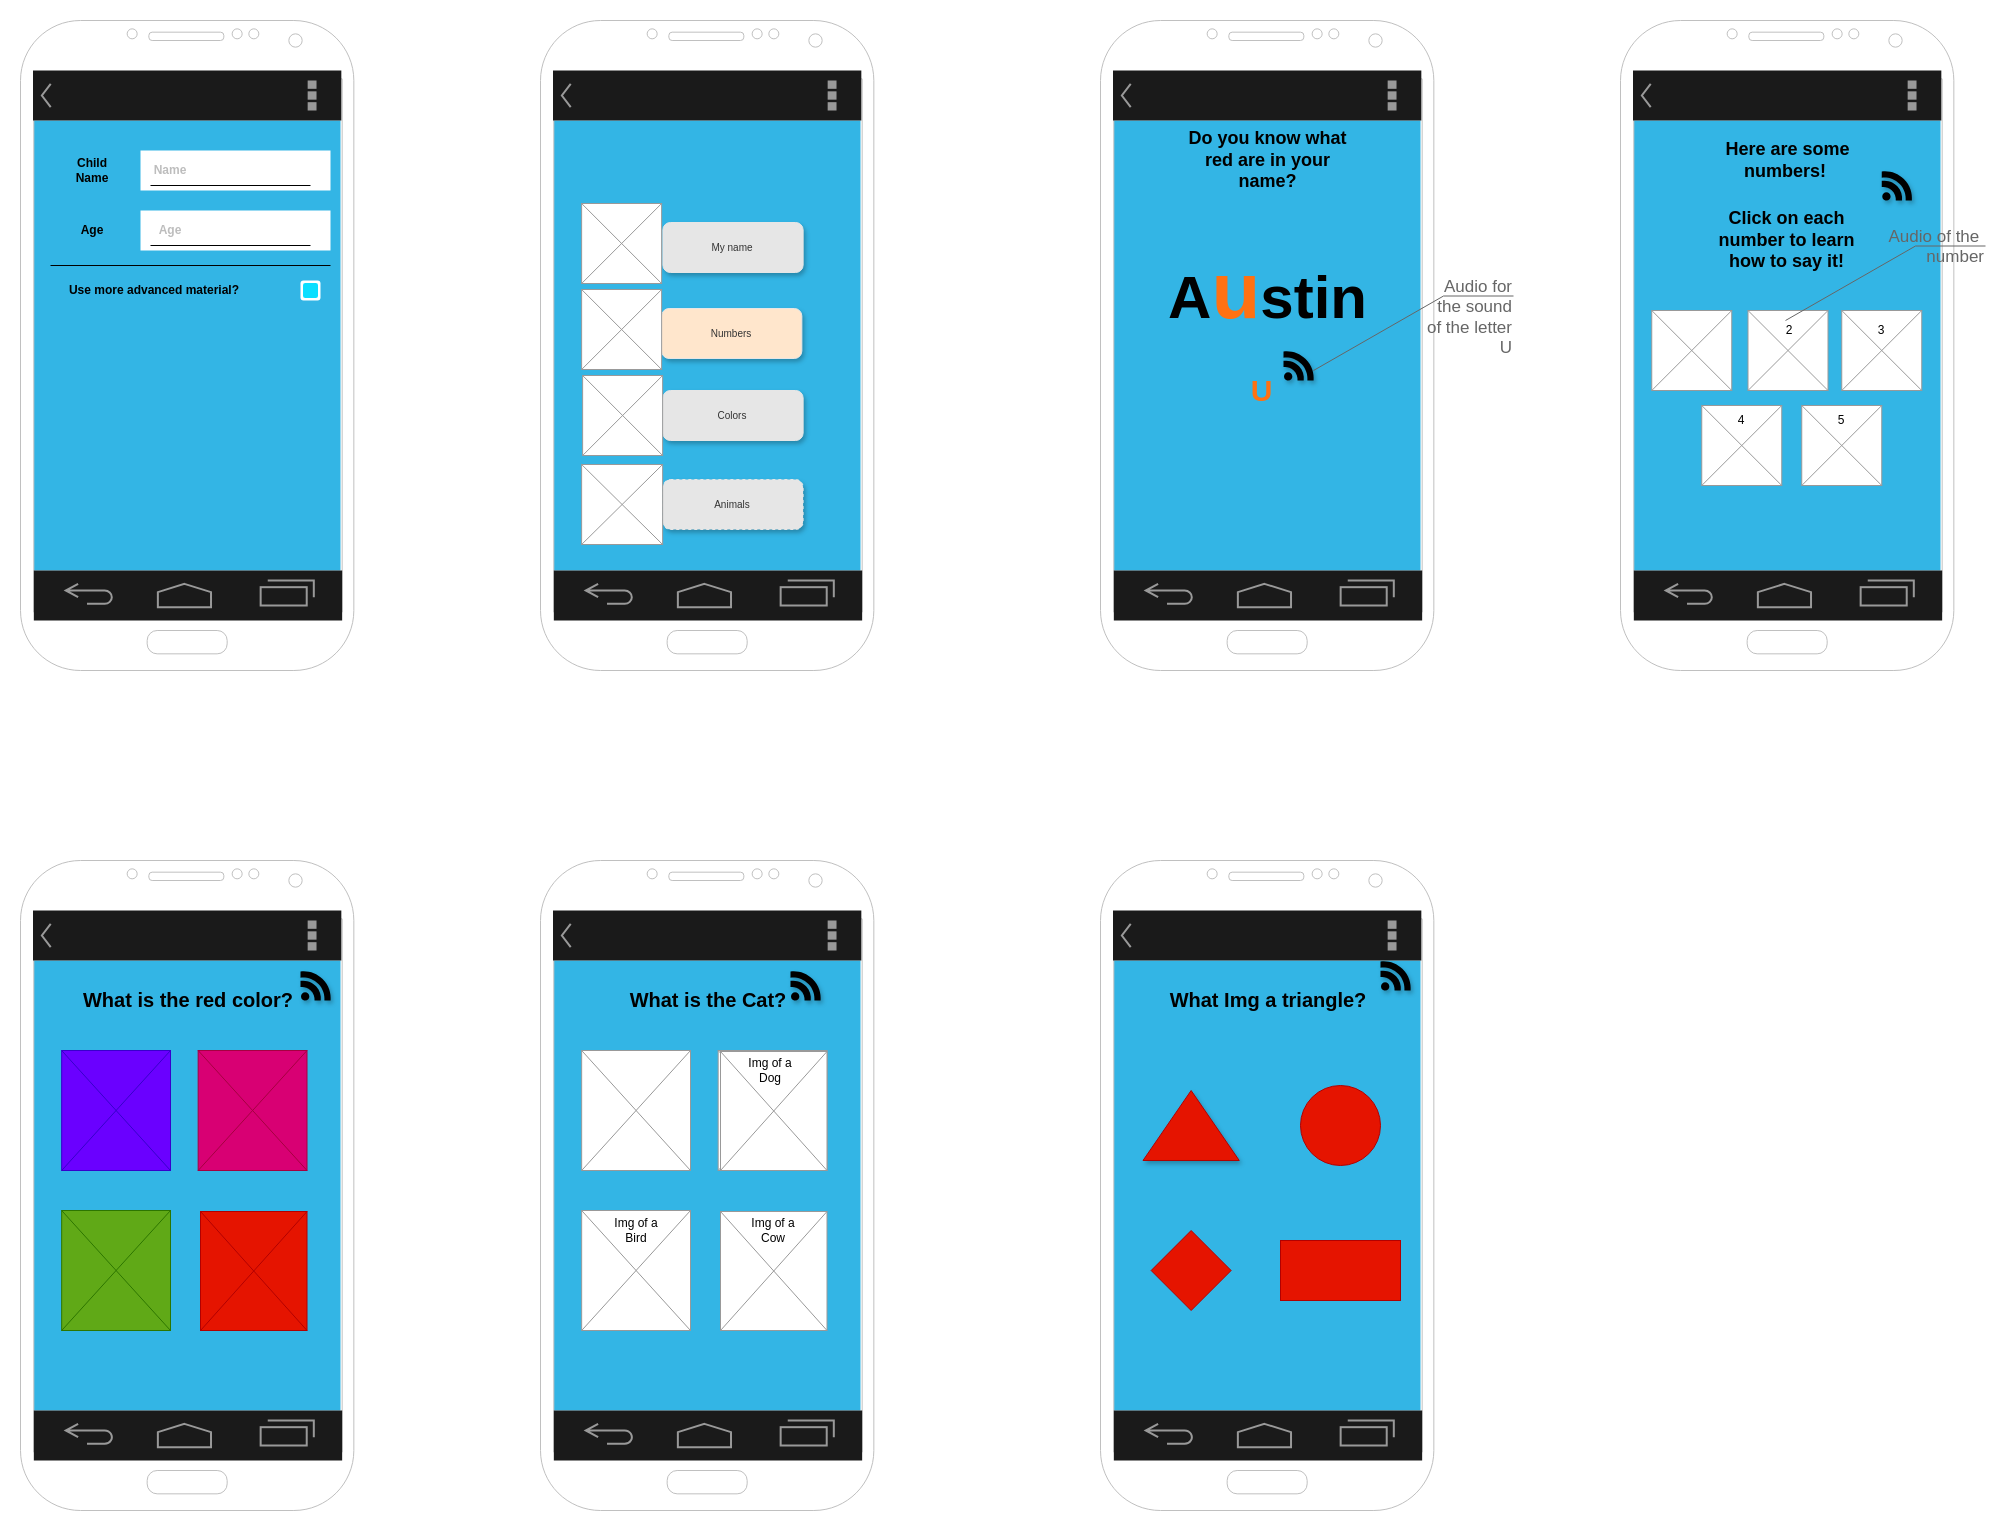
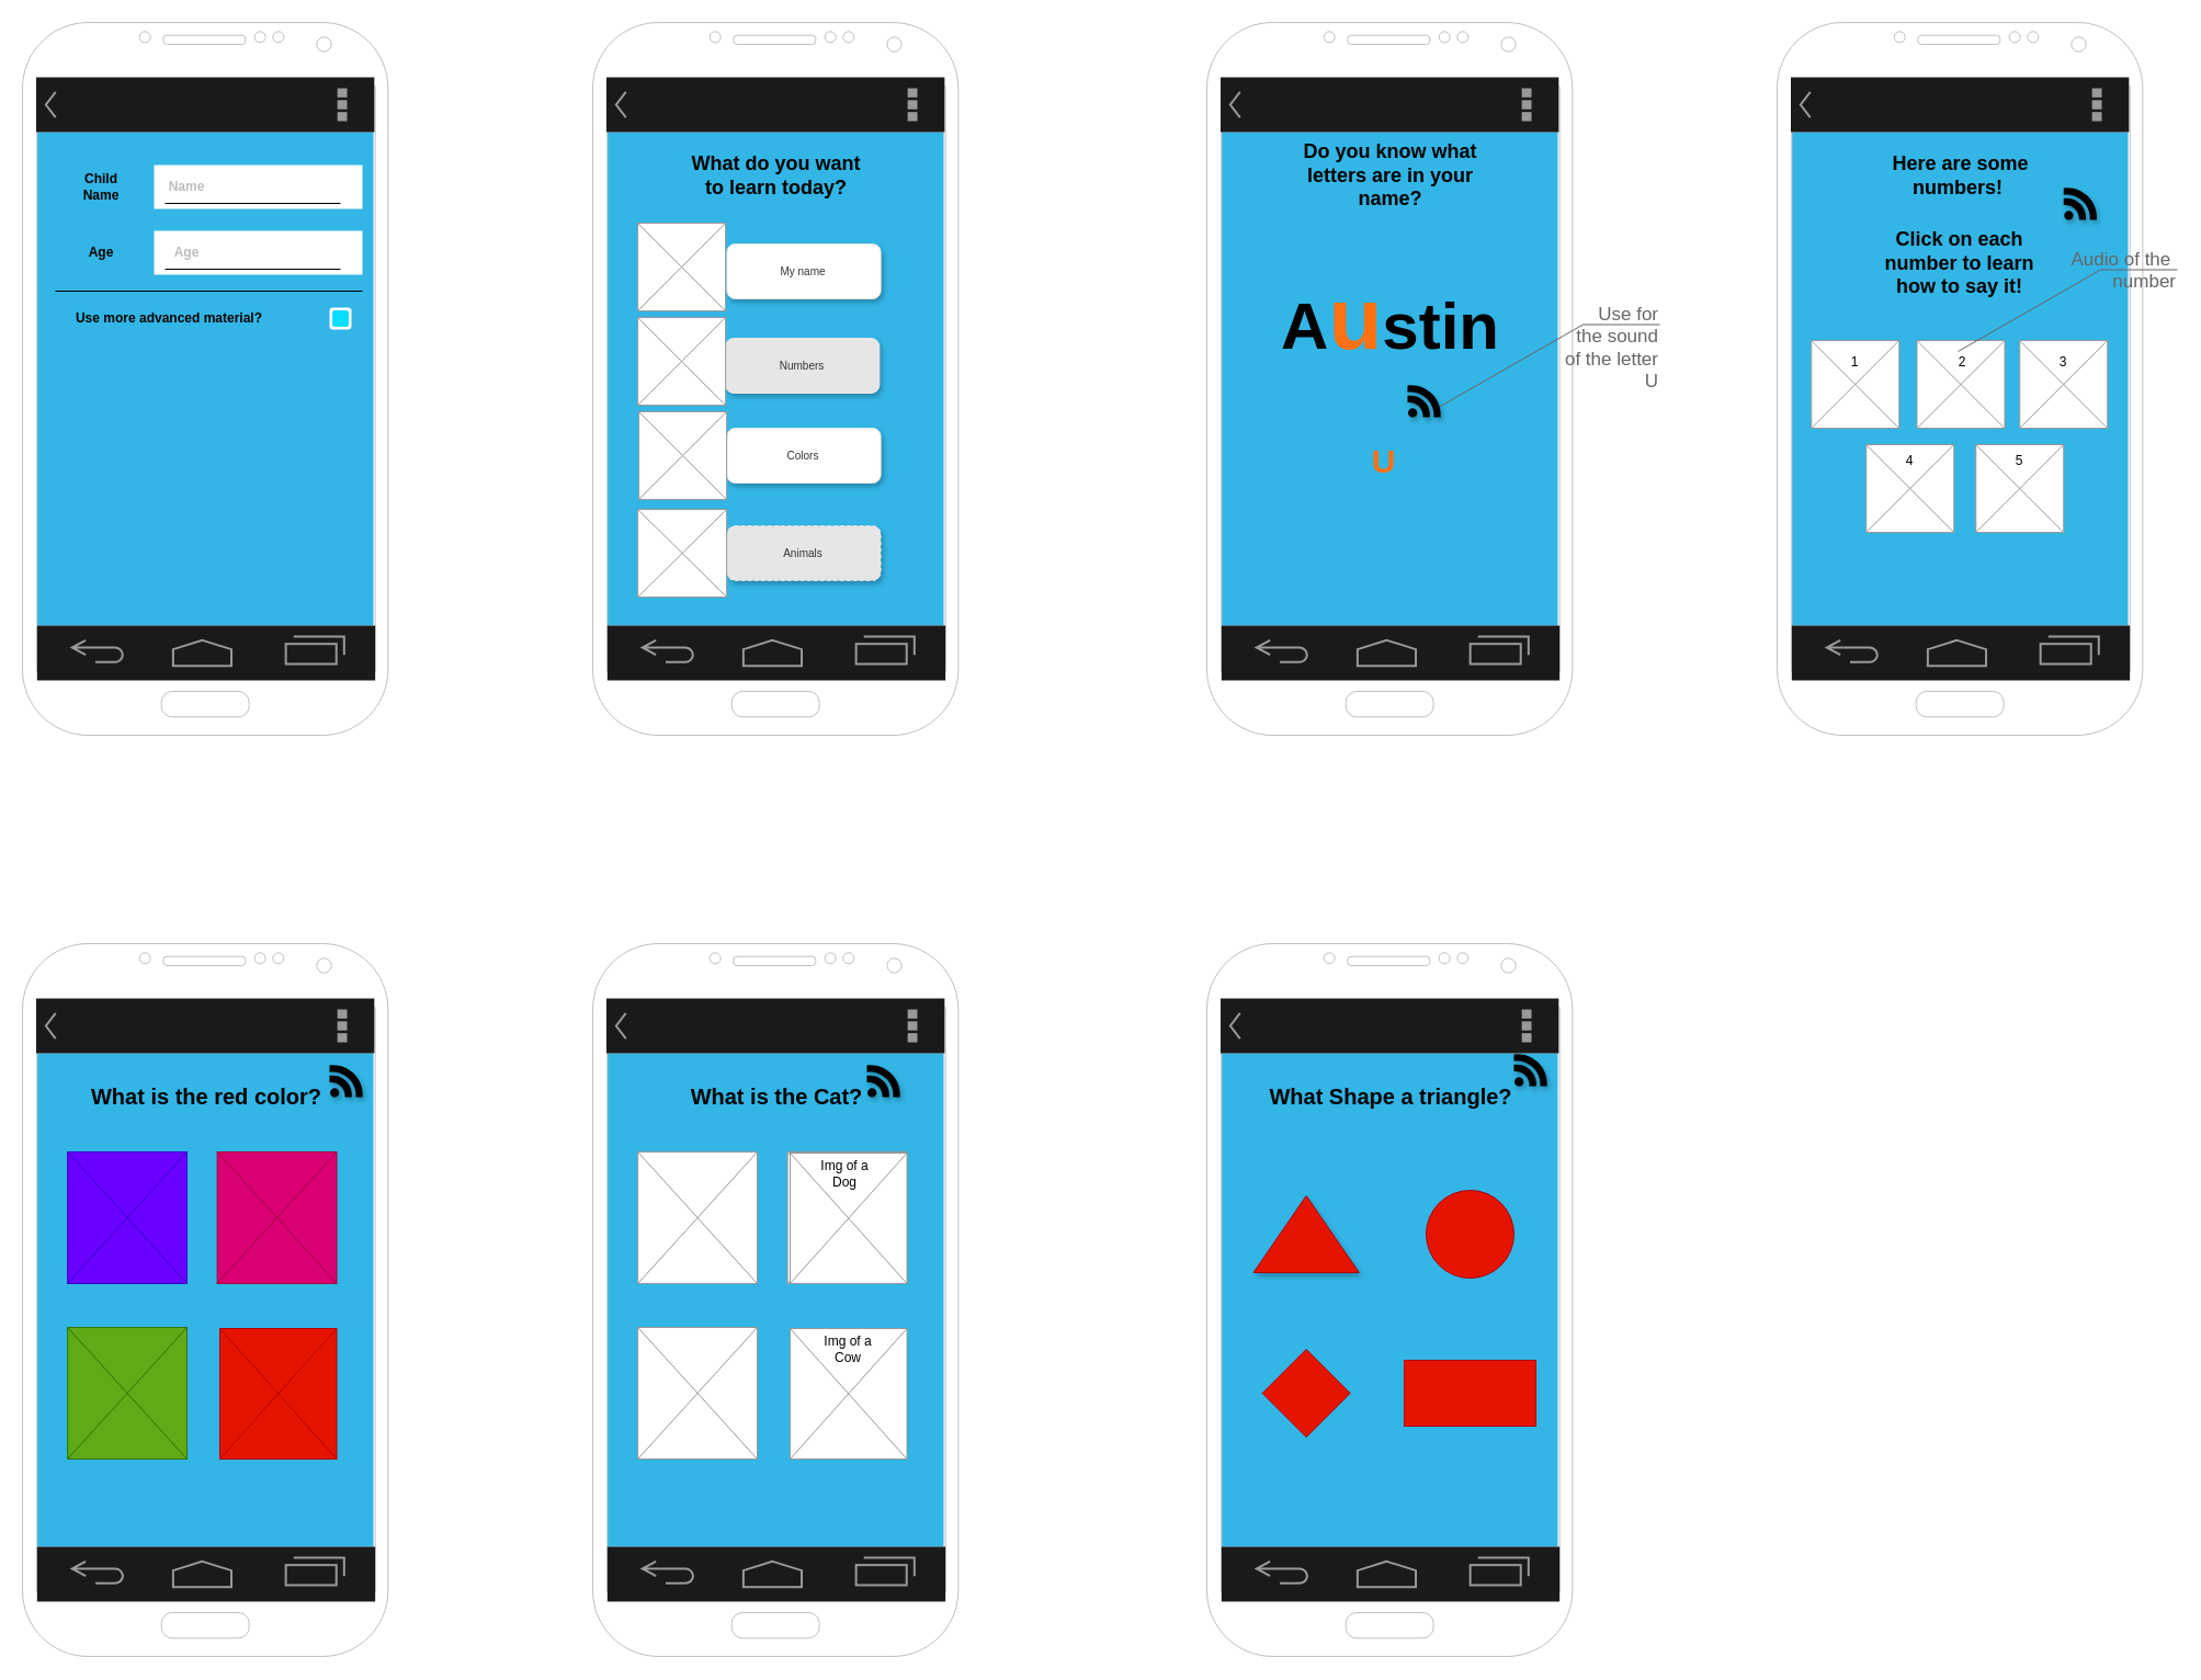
+ <mxCell id="27" value="&lt;h2&gt;&lt;b&gt;What do you want to learn today?&lt;/b&gt;&lt;/h2&gt;" style="text;html=1;strokeColor=none;fillColor=none;align=center;verticalAlign=middle;whiteSpace=wrap;rounded=0;shadow=1;" vertex="1" parent="22"><mxGeometry x="86.25" y="130" width="162.5" height="20" as="geometry" /></mxCell>
- <mxCell id="42" value="&lt;h2&gt;&lt;b&gt;Do you know what red are in your name?&lt;/b&gt;&lt;/h2&gt;" style="text;html=1;strokeColor=none;fillColor=none;align=center;verticalAlign=middle;whiteSpace=wrap;rounded=0;shadow=1;" vertex="1" parent="37"><mxGeometry x="86.25" y="130" width="162.5" height="20" as="geometry" /></mxCell>
+ <mxCell id="42" value="&lt;h2&gt;&lt;b&gt;Do you know what letters are in your name?&lt;/b&gt;&lt;/h2&gt;" style="text;html=1;strokeColor=none;fillColor=none;align=center;verticalAlign=middle;whiteSpace=wrap;rounded=0;shadow=1;" vertex="1" parent="37"><mxGeometry x="86.25" y="130" width="162.5" height="20" as="geometry" /></mxCell>
- <mxCell id="31" value="My name" style="rounded=1;html=1;shadow=1;dashed=0;whiteSpace=wrap;fontSize=10;fillColor=#E6E6E6;align=center;strokeColor=#E6E6E6;fontColor=#333333;" vertex="1" parent="22"><mxGeometry x="122.38" y="202" width="140.25" height="50" as="geometry" /></mxCell>
+ <mxCell id="31" value="My name" style="rounded=1;html=1;shadow=1;dashed=0;whiteSpace=wrap;fontSize=10;fillColor=#ffffff;align=center;strokeColor=#E6E6E6;fontColor=#333333;" vertex="1" parent="22"><mxGeometry x="122.38" y="202" width="140.25" height="50" as="geometry" /></mxCell>
- <mxCell id="47" value="Audio for&lt;br&gt;the sound&lt;br&gt;of the letter&lt;br&gt;U" style="strokeWidth=1;shadow=0;dashed=0;align=center;html=1;shape=mxgraph.mockup.text.callout;linkText=;textSize=17;textColor=#666666;callDir=NE;callStyle=line;fontSize=17;fontColor=#666666;align=right;verticalAlign=top;strokeColor=#666666;" vertex="1" parent="37"><mxGeometry x="213" y="250" width="200" height="100" as="geometry" /></mxCell>
+ <mxCell id="47" value="Use for&lt;br&gt;the sound&lt;br&gt;of the letter&lt;br&gt;U" style="strokeWidth=1;shadow=0;dashed=0;align=center;html=1;shape=mxgraph.mockup.text.callout;linkText=;textSize=17;textColor=#666666;callDir=NE;callStyle=line;fontSize=17;fontColor=#666666;align=right;verticalAlign=top;strokeColor=#666666;" vertex="1" parent="37"><mxGeometry x="213" y="250" width="200" height="100" as="geometry" /></mxCell>
+ <mxCell id="59" value="1" style="text;html=1;strokeColor=none;fillColor=none;align=center;verticalAlign=middle;whiteSpace=wrap;rounded=0;shadow=1;" vertex="1" parent="48"><mxGeometry x="51.25" y="300" width="40" height="20" as="geometry" /></mxCell>
- <mxCell id="30" value="Numbers" style="rounded=1;html=1;shadow=1;dashed=0;whiteSpace=wrap;fontSize=10;fillColor=#ffe6cc;align=center;strokeColor=#E6E6E6;fontColor=#333333;" vertex="1" parent="22"><mxGeometry x="121.12" y="288" width="140.25" height="50" as="geometry" /></mxCell>
+ <mxCell id="30" value="Numbers" style="rounded=1;html=1;shadow=1;dashed=0;whiteSpace=wrap;fontSize=10;fillColor=#E6E6E6;align=center;strokeColor=#E6E6E6;fontColor=#333333;" vertex="1" parent="22"><mxGeometry x="121.12" y="288" width="140.25" height="50" as="geometry" /></mxCell>
- <mxCell id="45" value="&lt;h2 style=&quot;font-size: 30px&quot;&gt;&lt;font color=&quot;#ff7112&quot;&gt;U&lt;/font&gt;&lt;/h2&gt;" style="text;html=1;strokeColor=none;fillColor=none;align=center;verticalAlign=middle;whiteSpace=wrap;rounded=0;shadow=1;" vertex="1" parent="37"><mxGeometry x="80.42" y="360" width="162.5" height="20" as="geometry" /></mxCell>
+ <mxCell id="45" value="&lt;h2 style=&quot;font-size: 30px&quot;&gt;&lt;font color=&quot;#ff7112&quot;&gt;U&lt;/font&gt;&lt;/h2&gt;" style="text;html=1;strokeColor=none;fillColor=none;align=center;verticalAlign=middle;whiteSpace=wrap;rounded=0;shadow=1;" vertex="1" parent="37"><mxGeometry x="80.42" y="390" width="162.5" height="20" as="geometry" /></mxCell>
- <mxCell id="29" value="Colors" style="rounded=1;html=1;shadow=1;dashed=0;whiteSpace=wrap;fontSize=10;fillColor=#E6E6E6;align=center;strokeColor=#E6E6E6;fontColor=#333333;" vertex="1" parent="22"><mxGeometry x="122.38" y="370" width="140.25" height="50" as="geometry" /></mxCell>
+ <mxCell id="29" value="Colors" style="rounded=1;html=1;shadow=1;dashed=0;whiteSpace=wrap;fontSize=10;fillColor=#ffffff;align=center;strokeColor=#E6E6E6;fontColor=#333333;" vertex="1" parent="22"><mxGeometry x="122.38" y="370" width="140.25" height="50" as="geometry" /></mxCell>
- <mxCell id="106" value="&lt;h2&gt;&lt;b&gt;&lt;font style=&quot;font-size: 20px&quot;&gt;What Img a triangle?&lt;/font&gt;&lt;/b&gt;&lt;/h2&gt;" style="text;html=1;strokeColor=none;fillColor=none;align=center;verticalAlign=middle;whiteSpace=wrap;rounded=0;" vertex="1" parent="101"><mxGeometry x="42.5" y="130" width="250" height="20" as="geometry" /></mxCell>
+ <mxCell id="106" value="&lt;h2&gt;&lt;b&gt;&lt;font style=&quot;font-size: 20px&quot;&gt;What Shape a triangle?&lt;/font&gt;&lt;/b&gt;&lt;/h2&gt;" style="text;html=1;strokeColor=none;fillColor=none;align=center;verticalAlign=middle;whiteSpace=wrap;rounded=0;" vertex="1" parent="101"><mxGeometry x="42.5" y="130" width="250" height="20" as="geometry" /></mxCell>
- <mxCell id="13" value="Img of a Bird" style="text;html=1;strokeColor=none;fillColor=none;align=center;verticalAlign=middle;whiteSpace=wrap;rounded=0;" vertex="1" parent="3"><mxGeometry x="65.58" y="360" width="60" height="20" as="geometry" /></mxCell>
